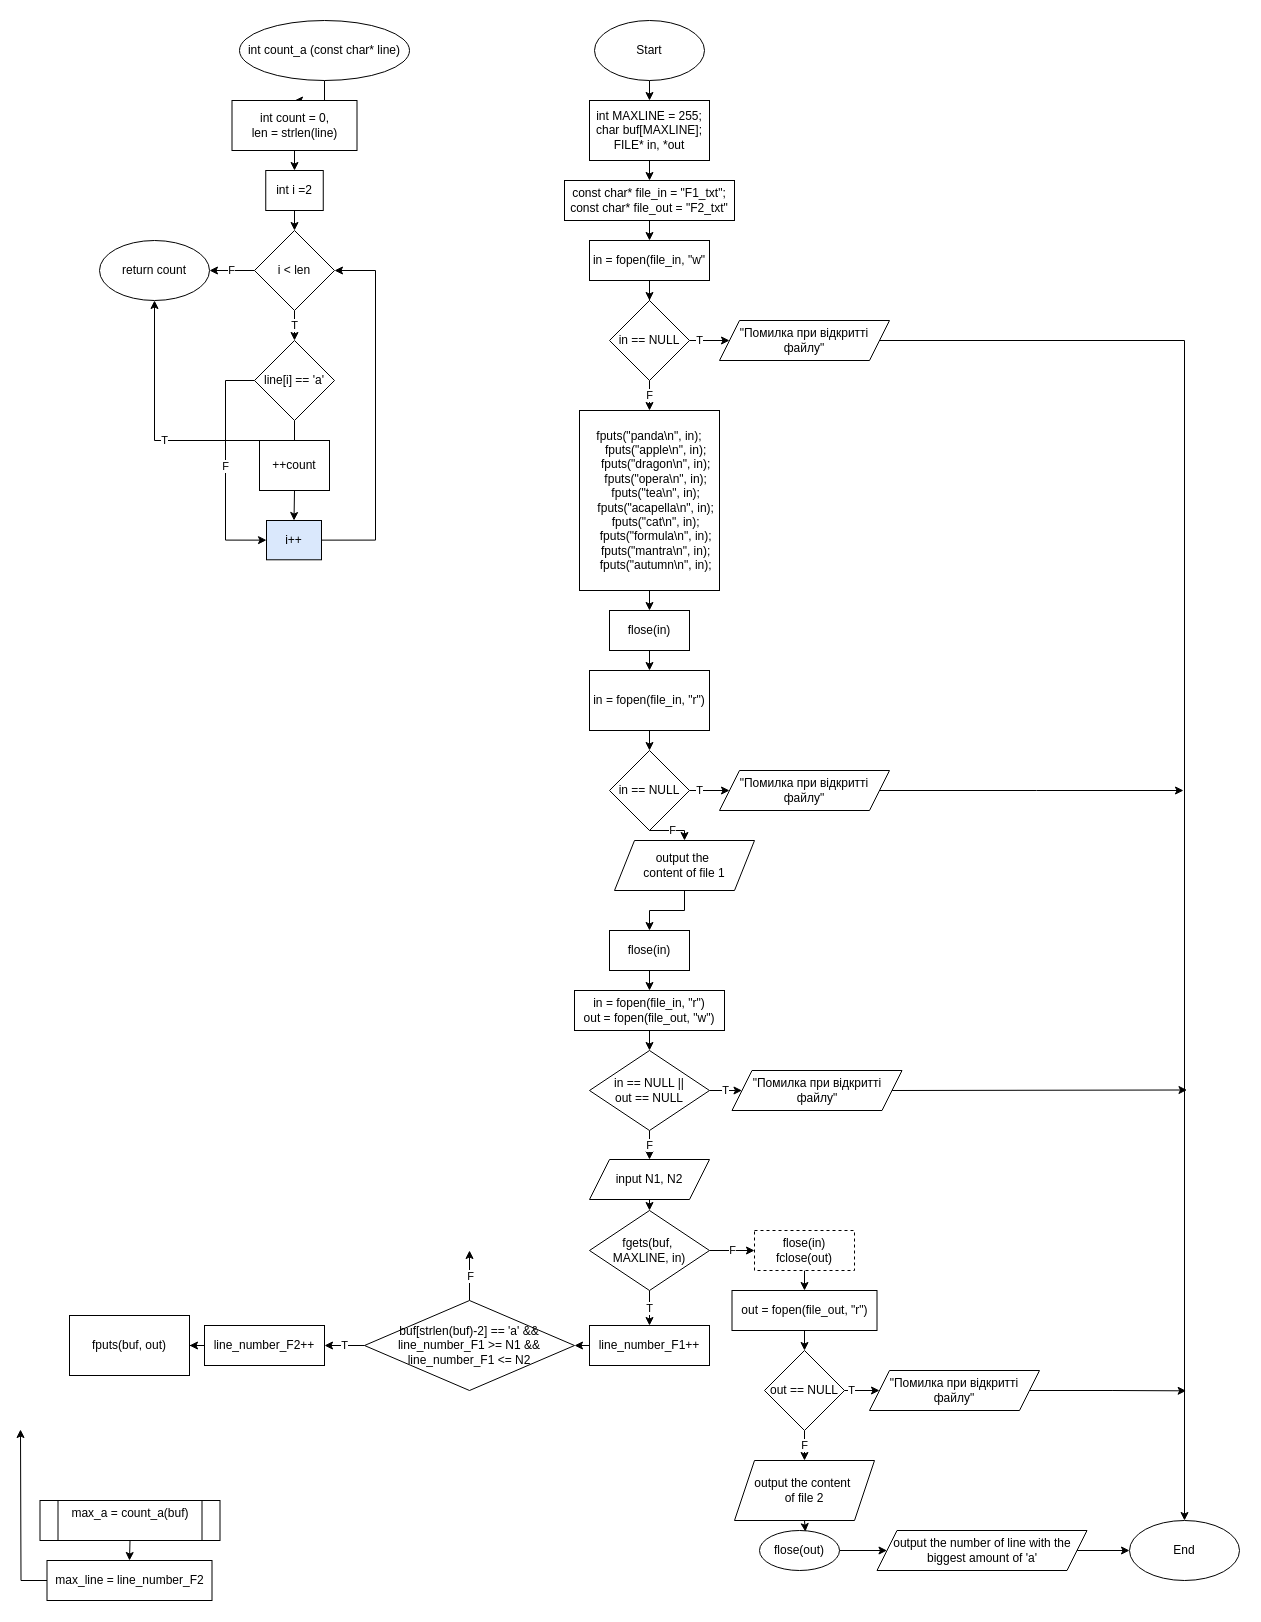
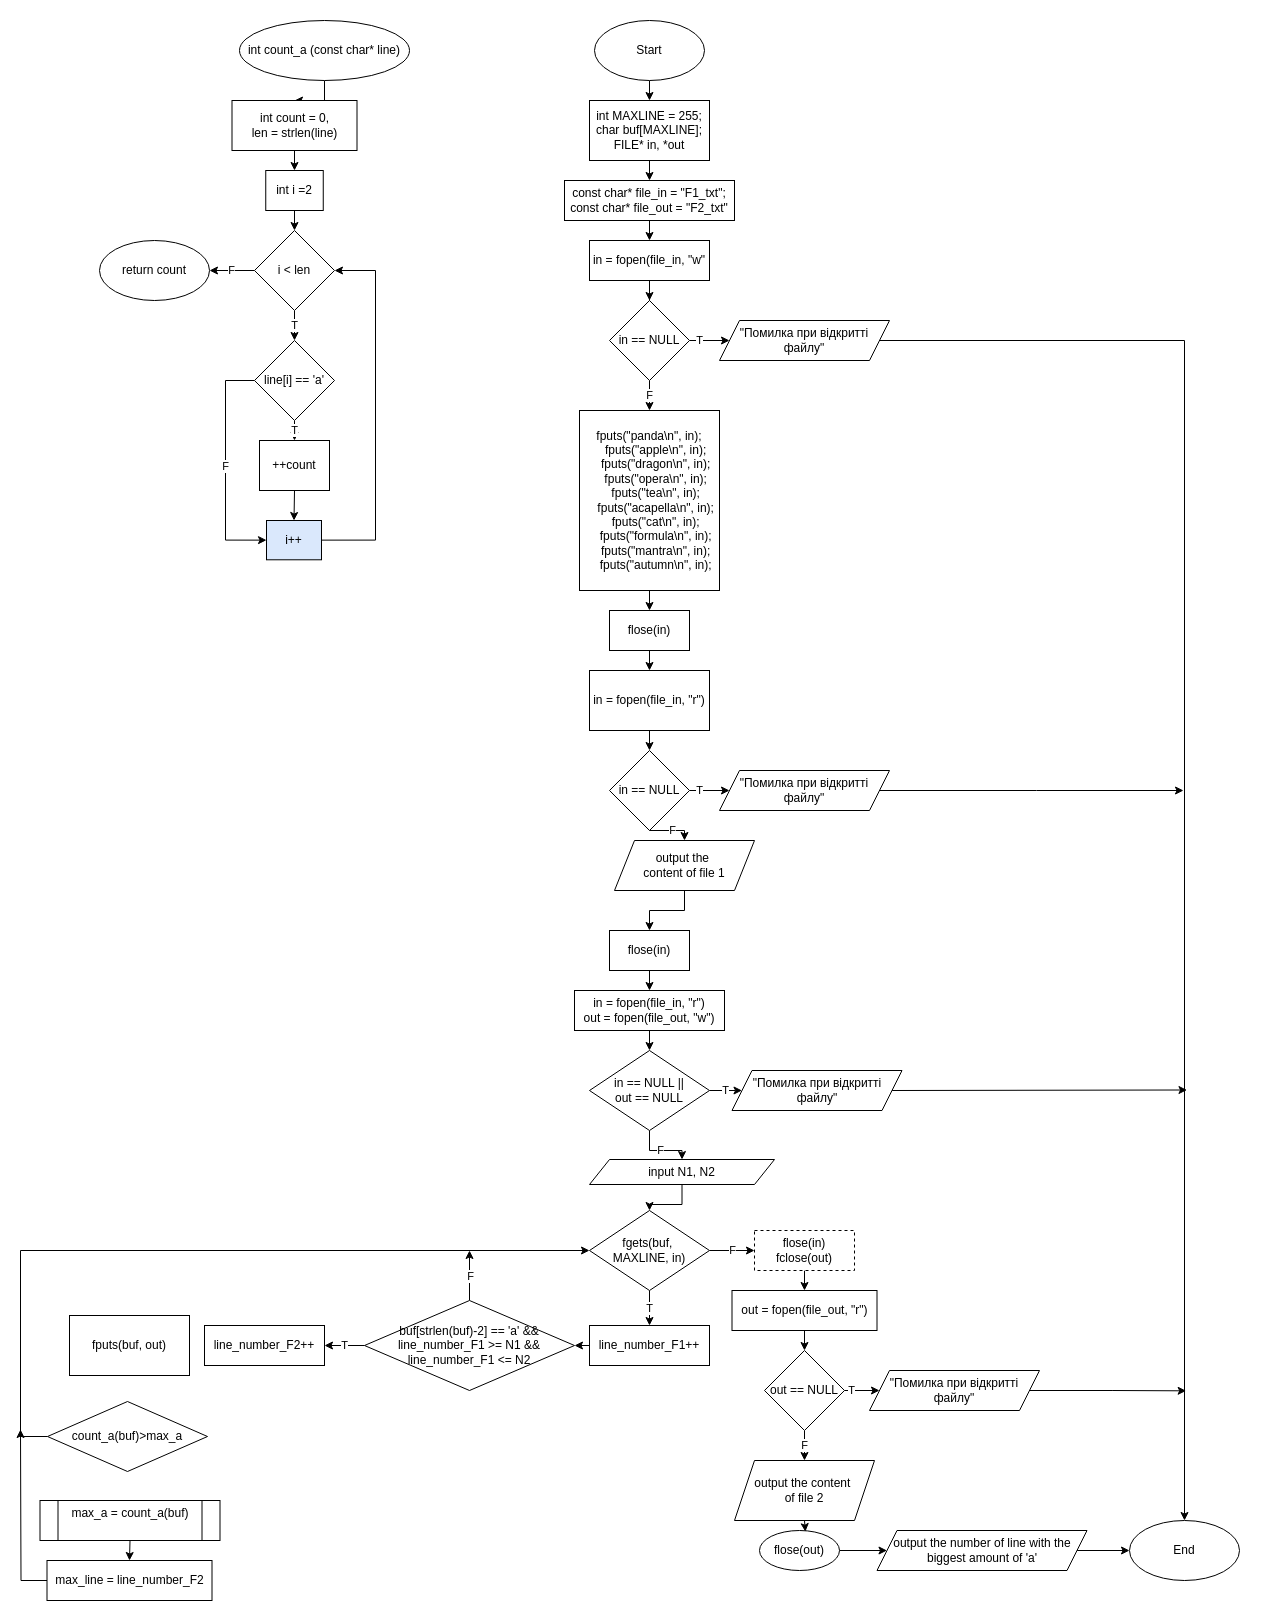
- <mxCell id="11" value="T" style="edgeStyle=orthogonalEdgeStyle;rounded=0;orthogonalLoop=1;jettySize=auto;html=1;exitX=0.5;exitY=1;exitDx=0;exitDy=0;" edge="1" parent="1" source="13" target="16"><mxGeometry relative="1" as="geometry" /></mxCell>
+ <mxCell id="11" value="T" style="edgeStyle=orthogonalEdgeStyle;rounded=0;orthogonalLoop=1;jettySize=auto;html=1;exitX=0.5;exitY=1;exitDx=0;exitDy=0;entryX=0.5;entryY=0;entryDx=0;entryDy=0;" edge="1" parent="1" source="13" target="15"><mxGeometry relative="1" as="geometry" /></mxCell>
- <mxCell id="55" value="input N1, N2" style="shape=parallelogram;perimeter=parallelogramPerimeter;whiteSpace=wrap;html=1;fixedSize=1;" vertex="1" parent="1"><mxGeometry x="589" y="1159" width="120" height="40" as="geometry" /></mxCell>
+ <mxCell id="55" value="input N1, N2" style="shape=parallelogram;perimeter=parallelogramPerimeter;whiteSpace=wrap;html=1;fixedSize=1;" vertex="1" parent="1"><mxGeometry x="589" y="1159" width="185" height="25" as="geometry" /></mxCell>
+ <mxCell id="67" style="edgeStyle=orthogonalEdgeStyle;rounded=0;orthogonalLoop=1;jettySize=auto;html=1;exitX=0;exitY=0.5;exitDx=0;exitDy=0;entryX=0;entryY=0.5;entryDx=0;entryDy=0;" edge="1" parent="1" source="68" target="58"><mxGeometry relative="1" as="geometry"><mxPoint x="409" y="1250" as="targetPoint" /><Array as="points"><mxPoint x="20" y="1436" /><mxPoint x="20" y="1250" /></Array></mxGeometry></mxCell>
- <mxCell id="59" style="edgeStyle=orthogonalEdgeStyle;rounded=0;orthogonalLoop=1;jettySize=auto;html=1;entryX=1;entryY=0.5;entryDx=0;entryDy=0;" edge="1" parent="1" source="60" target="66"><mxGeometry relative="1" as="geometry" /></mxCell>
+ <mxCell id="68" value="count_a(buf)&amp;gt;max_a" style="rhombus;whiteSpace=wrap;html=1;" vertex="1" parent="1"><mxGeometry x="47" y="1401" width="160" height="70" as="geometry" /></mxCell>
